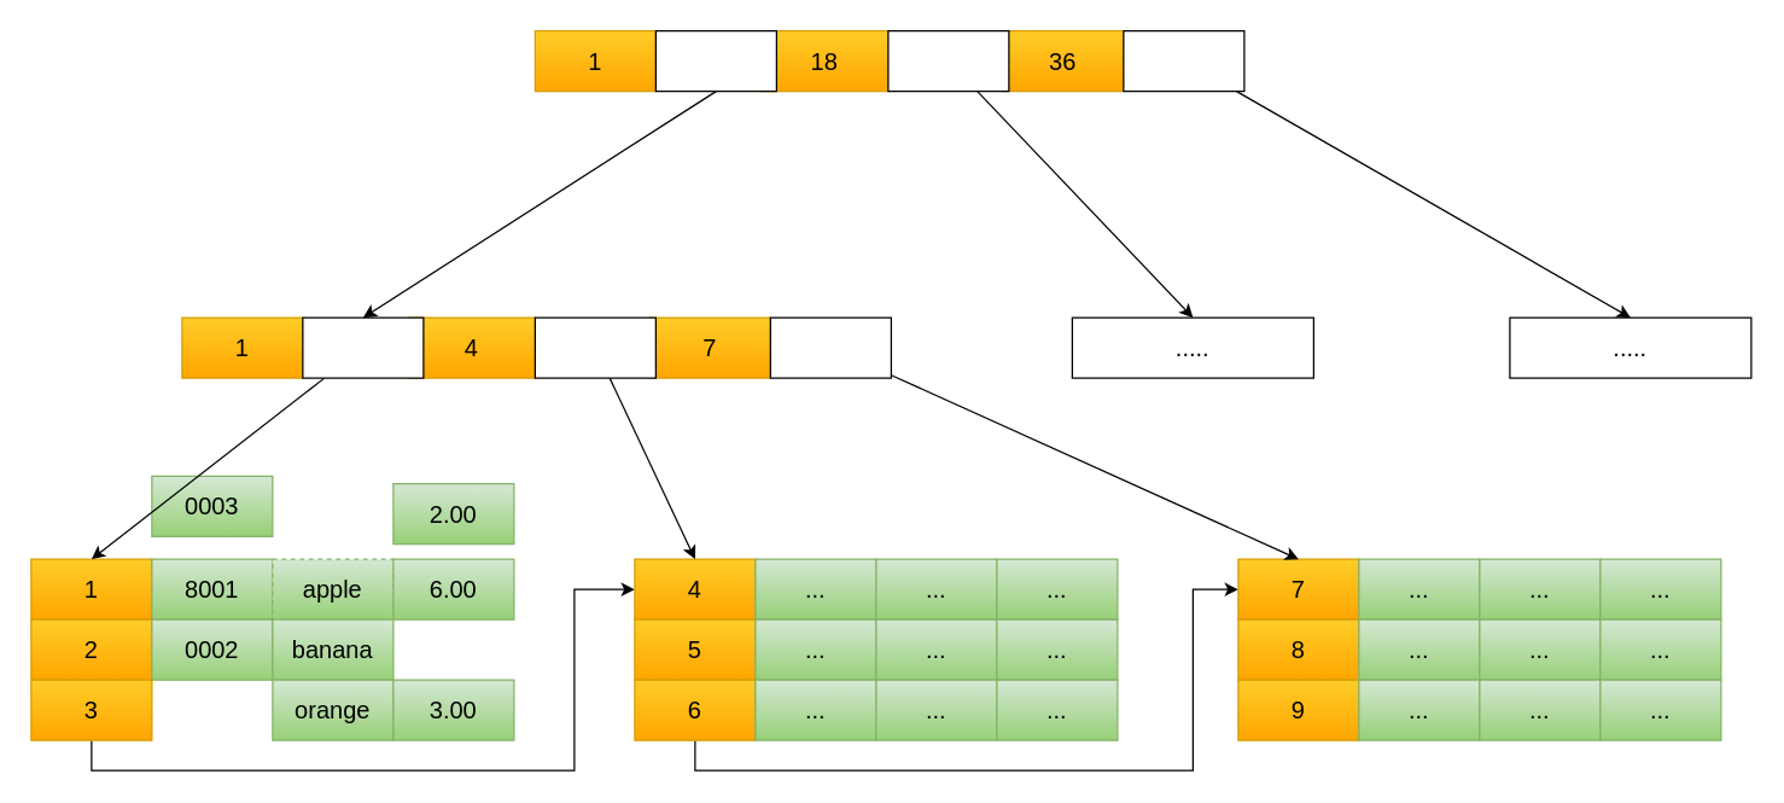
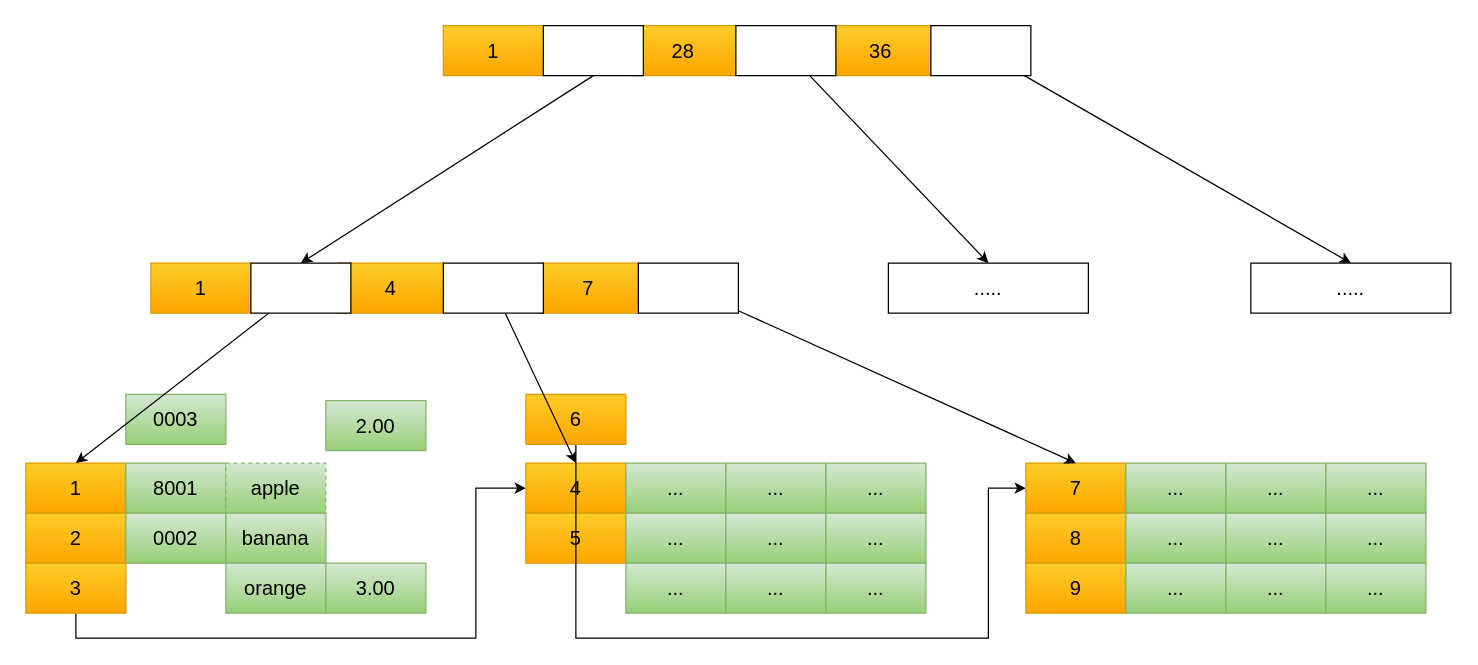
- <mxCell id="52" value="18" style="rounded=0;whiteSpace=wrap;html=1;fontSize=16;fillColor=#ffcd28;gradientColor=#ffa500;strokeColor=#d79b00;" vertex="1" parent="1"><mxGeometry x="504" y="20" width="84" height="40" as="geometry" /></mxCell>
+ <mxCell id="52" value="28" style="rounded=0;whiteSpace=wrap;html=1;fontSize=16;fillColor=#ffcd28;gradientColor=#ffa500;strokeColor=#d79b00;" vertex="1" parent="1"><mxGeometry x="504" y="20" width="84" height="40" as="geometry" /></mxCell>
- <mxCell id="5" value="6.00" style="rounded=0;whiteSpace=wrap;html=1;fontSize=16;fillColor=#d5e8d4;gradientColor=#97d077;strokeColor=#82b366;" vertex="1" parent="1"><mxGeometry x="260" y="370" width="80" height="40" as="geometry" /></mxCell>
- <mxCell id="27" value="6" style="rounded=0;whiteSpace=wrap;html=1;fontSize=16;fillColor=#ffcd28;gradientColor=#ffa500;strokeColor=#d79b00;" vertex="1" parent="1"><mxGeometry x="420" y="450" width="80" height="40" as="geometry" /></mxCell>
+ <mxCell id="27" value="6" style="rounded=0;whiteSpace=wrap;html=1;fontSize=16;fillColor=#ffcd28;gradientColor=#ffa500;strokeColor=#d79b00;" vertex="1" parent="1"><mxGeometry x="420" y="315" width="80" height="40" as="geometry" /></mxCell>
